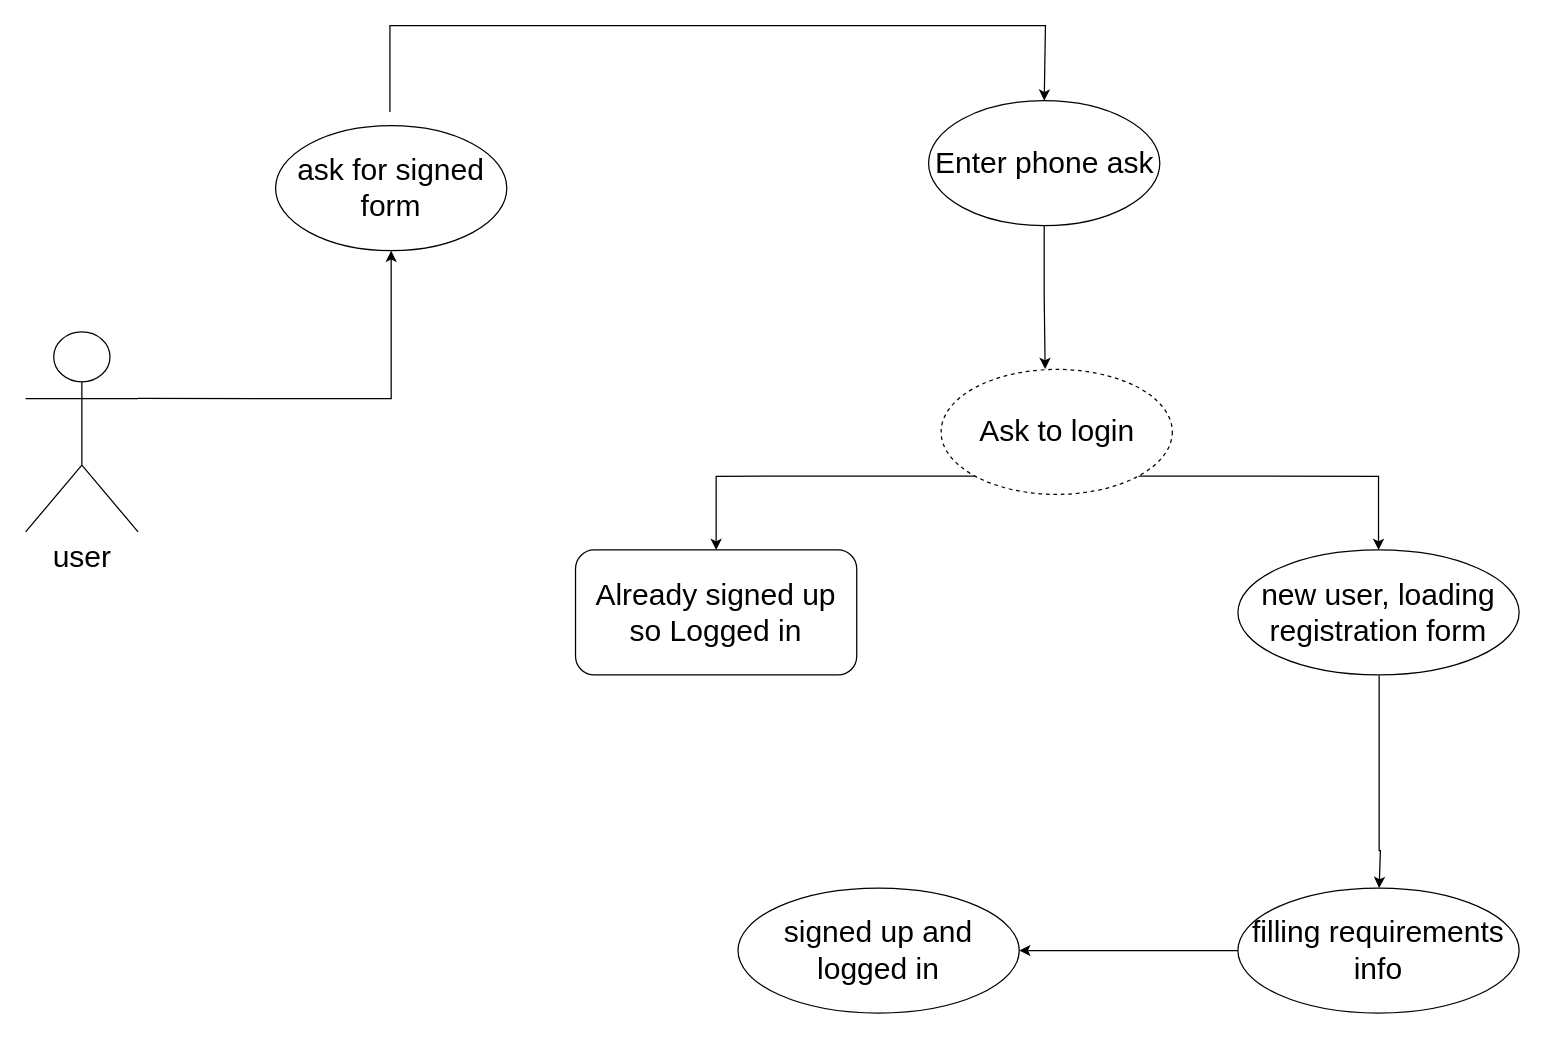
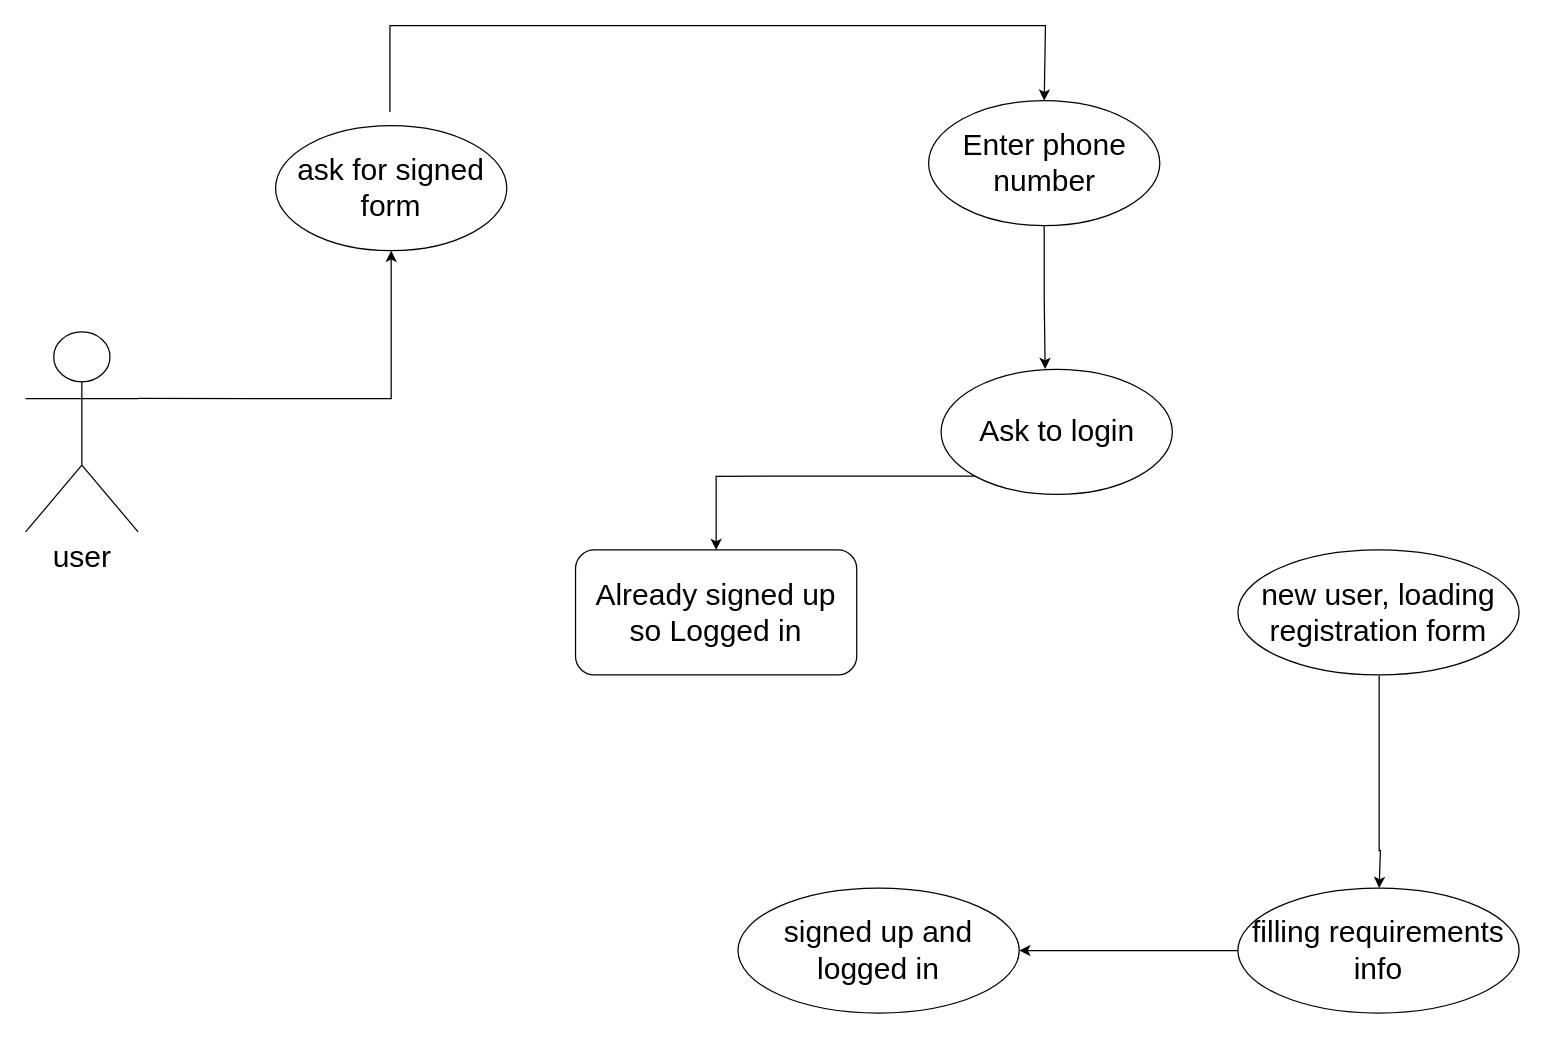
- <mxCell id="7" value="Enter phone ask" style="ellipse;whiteSpace=wrap;html=1;fontSize=24;" parent="1" vertex="1"><mxGeometry x="742.5" y="80" width="185" height="100" as="geometry" /></mxCell>
+ <mxCell id="7" value="Enter phone number" style="ellipse;whiteSpace=wrap;html=1;fontSize=24;" parent="1" vertex="1"><mxGeometry x="742.5" y="80" width="185" height="100" as="geometry" /></mxCell>
- <mxCell id="10" value="Ask to login" style="ellipse;whiteSpace=wrap;html=1;fontSize=24;dashed=1;" parent="1" vertex="1"><mxGeometry x="752.5" y="295" width="185" height="100" as="geometry" /></mxCell>
+ <mxCell id="10" value="Ask to login" style="ellipse;whiteSpace=wrap;html=1;fontSize=24;" parent="1" vertex="1"><mxGeometry x="752.5" y="295" width="185" height="100" as="geometry" /></mxCell>
- <mxCell id="9" style="edgeStyle=orthogonalEdgeStyle;rounded=0;orthogonalLoop=1;jettySize=auto;html=1;exitX=1;exitY=1;exitDx=0;exitDy=0;fontSize=24;fontColor=#000000;entryX=0.5;entryY=0;entryDx=0;entryDy=0;" parent="1" source="10" target="13" edge="1"><mxGeometry relative="1" as="geometry"><mxPoint x="1143" y="430" as="targetPoint" /></mxGeometry></mxCell>
